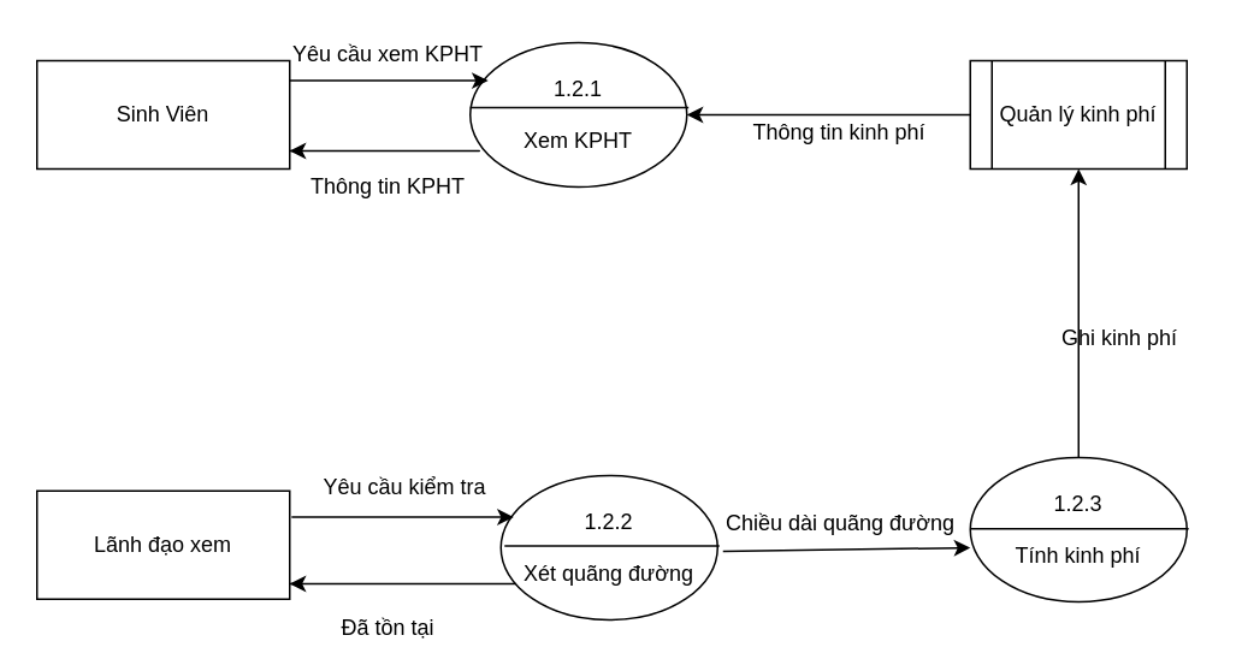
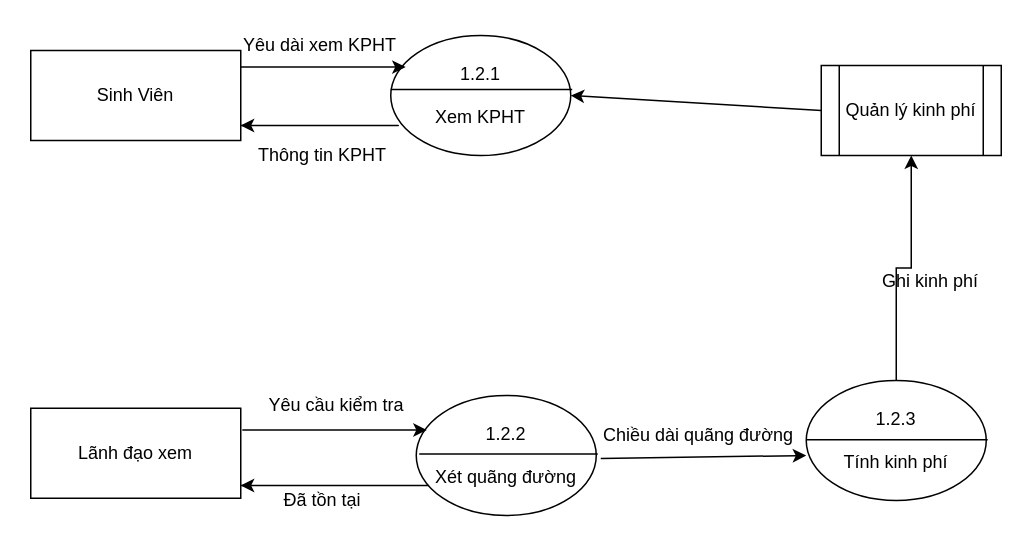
- <mxCell id="10" value="Yêu cầu xem KPHT" style="text;html=1;resizable=0;points=[];autosize=1;align=left;verticalAlign=top;spacingTop=-4;" parent="1" vertex="1"><mxGeometry x="160" y="20" width="120" height="20" as="geometry" /></mxCell>
+ <mxCell id="10" value="Yêu dài xem KPHT" style="text;html=1;resizable=0;points=[];autosize=1;align=left;verticalAlign=top;spacingTop=-4;" parent="1" vertex="1"><mxGeometry x="160" y="20" width="120" height="20" as="geometry" /></mxCell>
- <mxCell id="14" value="Quản lý kinh phí" style="shape=process;whiteSpace=wrap;html=1;backgroundOutline=1;" parent="1" vertex="1"><mxGeometry x="537" y="33" width="120" height="60" as="geometry" /></mxCell>
+ <mxCell id="14" value="Quản lý kinh phí" style="shape=process;whiteSpace=wrap;html=1;backgroundOutline=1;" parent="1" vertex="1"><mxGeometry x="547" y="43" width="120" height="60" as="geometry" /></mxCell>
- <mxCell id="17" value="Thông tin kinh phí" style="text;html=1;resizable=0;points=[];autosize=1;align=left;verticalAlign=top;spacingTop=-4;" parent="1" vertex="1"><mxGeometry x="415" y="63" width="110" height="20" as="geometry" /></mxCell>
- <mxCell id="12" value="Đã tồn tại" style="text;html=1;resizable=0;points=[];autosize=1;align=left;verticalAlign=top;spacingTop=-4;" parent="1" vertex="1"><mxGeometry x="187" y="338" width="70" height="20" as="geometry" /></mxCell>
+ <mxCell id="12" value="Đã tồn tại" style="text;html=1;resizable=0;points=[];autosize=1;align=left;verticalAlign=top;spacingTop=-4;" parent="1" vertex="1"><mxGeometry x="187" y="323" width="70" height="20" as="geometry" /></mxCell>
